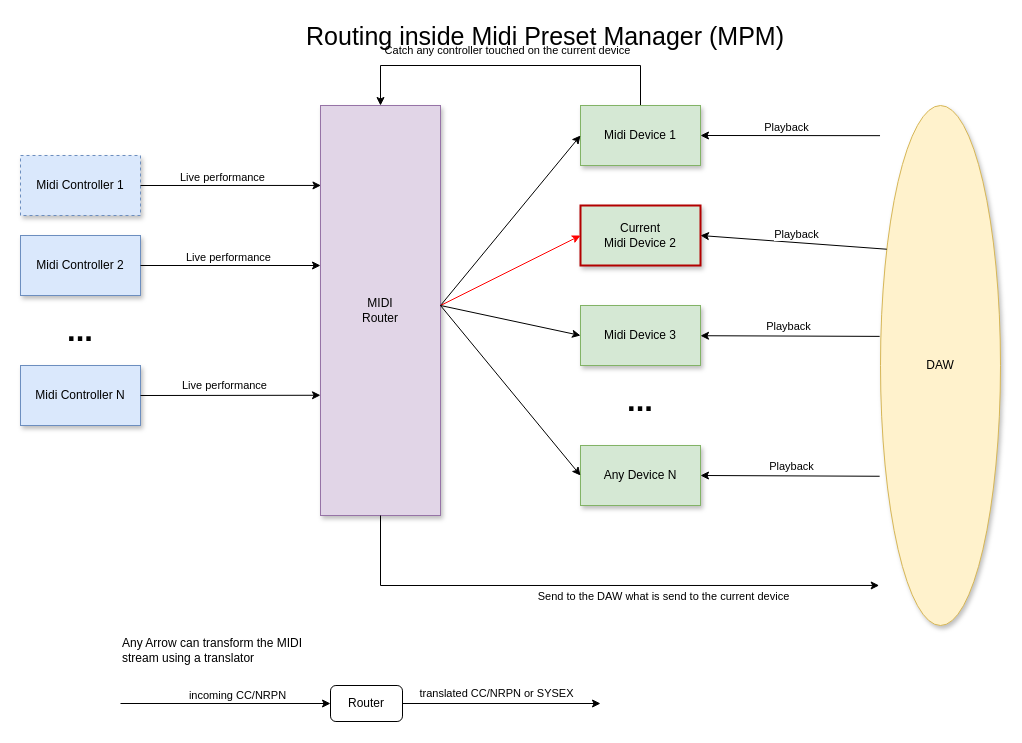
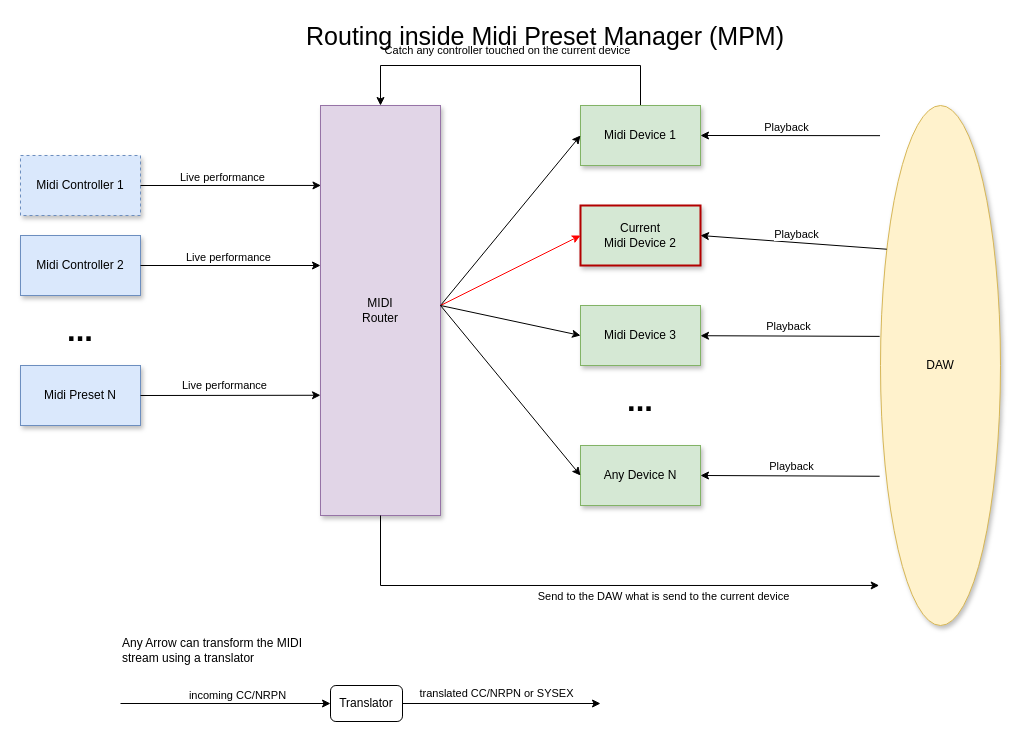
- <mxCell id="4" value="Midi Controller N" style="rounded=0;whiteSpace=wrap;html=1;fillColor=#dae8fc;strokeColor=#6c8ebf;shadow=1;glass=0;" vertex="1" parent="1"><mxGeometry x="20" y="365" width="120" height="60" as="geometry" /></mxCell>
+ <mxCell id="4" value="Midi Preset N" style="rounded=0;whiteSpace=wrap;html=1;fillColor=#dae8fc;strokeColor=#6c8ebf;shadow=1;glass=0;" vertex="1" parent="1"><mxGeometry x="20" y="365" width="120" height="60" as="geometry" /></mxCell>
- <mxCell id="37" value="Router" style="rounded=1;whiteSpace=wrap;html=1;" vertex="1" parent="1"><mxGeometry x="330" y="685" width="72" height="36" as="geometry" /></mxCell>
+ <mxCell id="37" value="Translator" style="rounded=1;whiteSpace=wrap;html=1;" vertex="1" parent="1"><mxGeometry x="330" y="685" width="72" height="36" as="geometry" /></mxCell>
